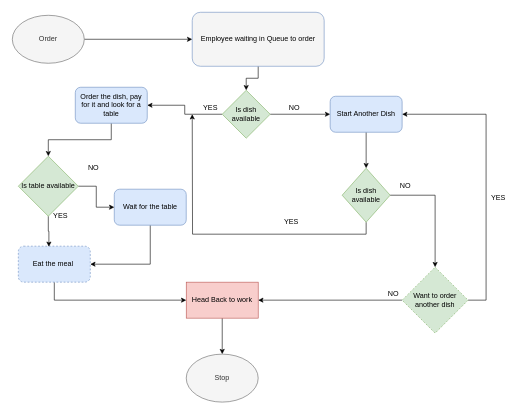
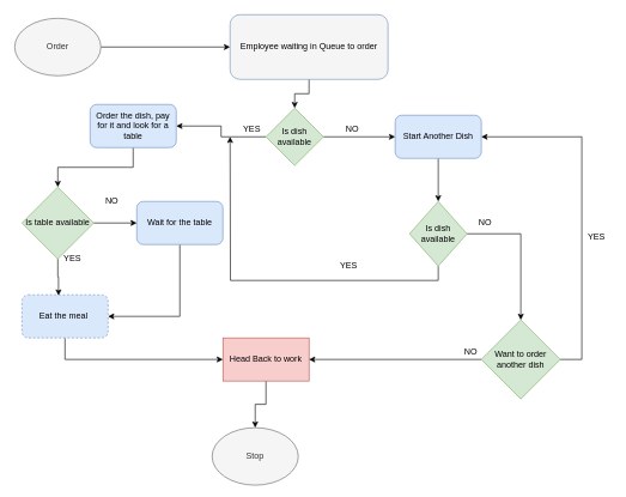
- <mxCell id="18" value="Wait for the table" style="rounded=1;whiteSpace=wrap;html=1;fillColor=#dae8fc;strokeColor=#6c8ebf;" vertex="1" parent="1"><mxGeometry x="190" y="315" width="120" height="60" as="geometry" /></mxCell>
+ <mxCell id="18" value="Wait for the table" style="rounded=1;whiteSpace=wrap;html=1;fillColor=#dae8fc;strokeColor=#6c8ebf;" vertex="1" parent="1"><mxGeometry x="190" y="280" width="120" height="60" as="geometry" /></mxCell>
- <mxCell id="34" value="Want to order another dish" style="rhombus;whiteSpace=wrap;html=1;fillColor=#d5e8d4;strokeColor=#82b366;dashed=1;" vertex="1" parent="1"><mxGeometry x="670" y="445" width="110" height="110" as="geometry" /></mxCell>
+ <mxCell id="34" value="Want to order another dish" style="rhombus;whiteSpace=wrap;html=1;fillColor=#d5e8d4;strokeColor=#82b366;" vertex="1" parent="1"><mxGeometry x="670" y="445" width="110" height="110" as="geometry" /></mxCell>
- <mxCell id="25" value="Stop" style="ellipse;whiteSpace=wrap;html=1;fillColor=#f5f5f5;strokeColor=#666666;fontColor=#333333;" vertex="1" parent="1"><mxGeometry x="310" y="590" width="120" height="80" as="geometry" /></mxCell>
+ <mxCell id="25" value="Stop" style="ellipse;whiteSpace=wrap;html=1;fillColor=#f5f5f5;strokeColor=#666666;fontColor=#333333;" vertex="1" parent="1"><mxGeometry x="295" y="595" width="120" height="80" as="geometry" /></mxCell>
